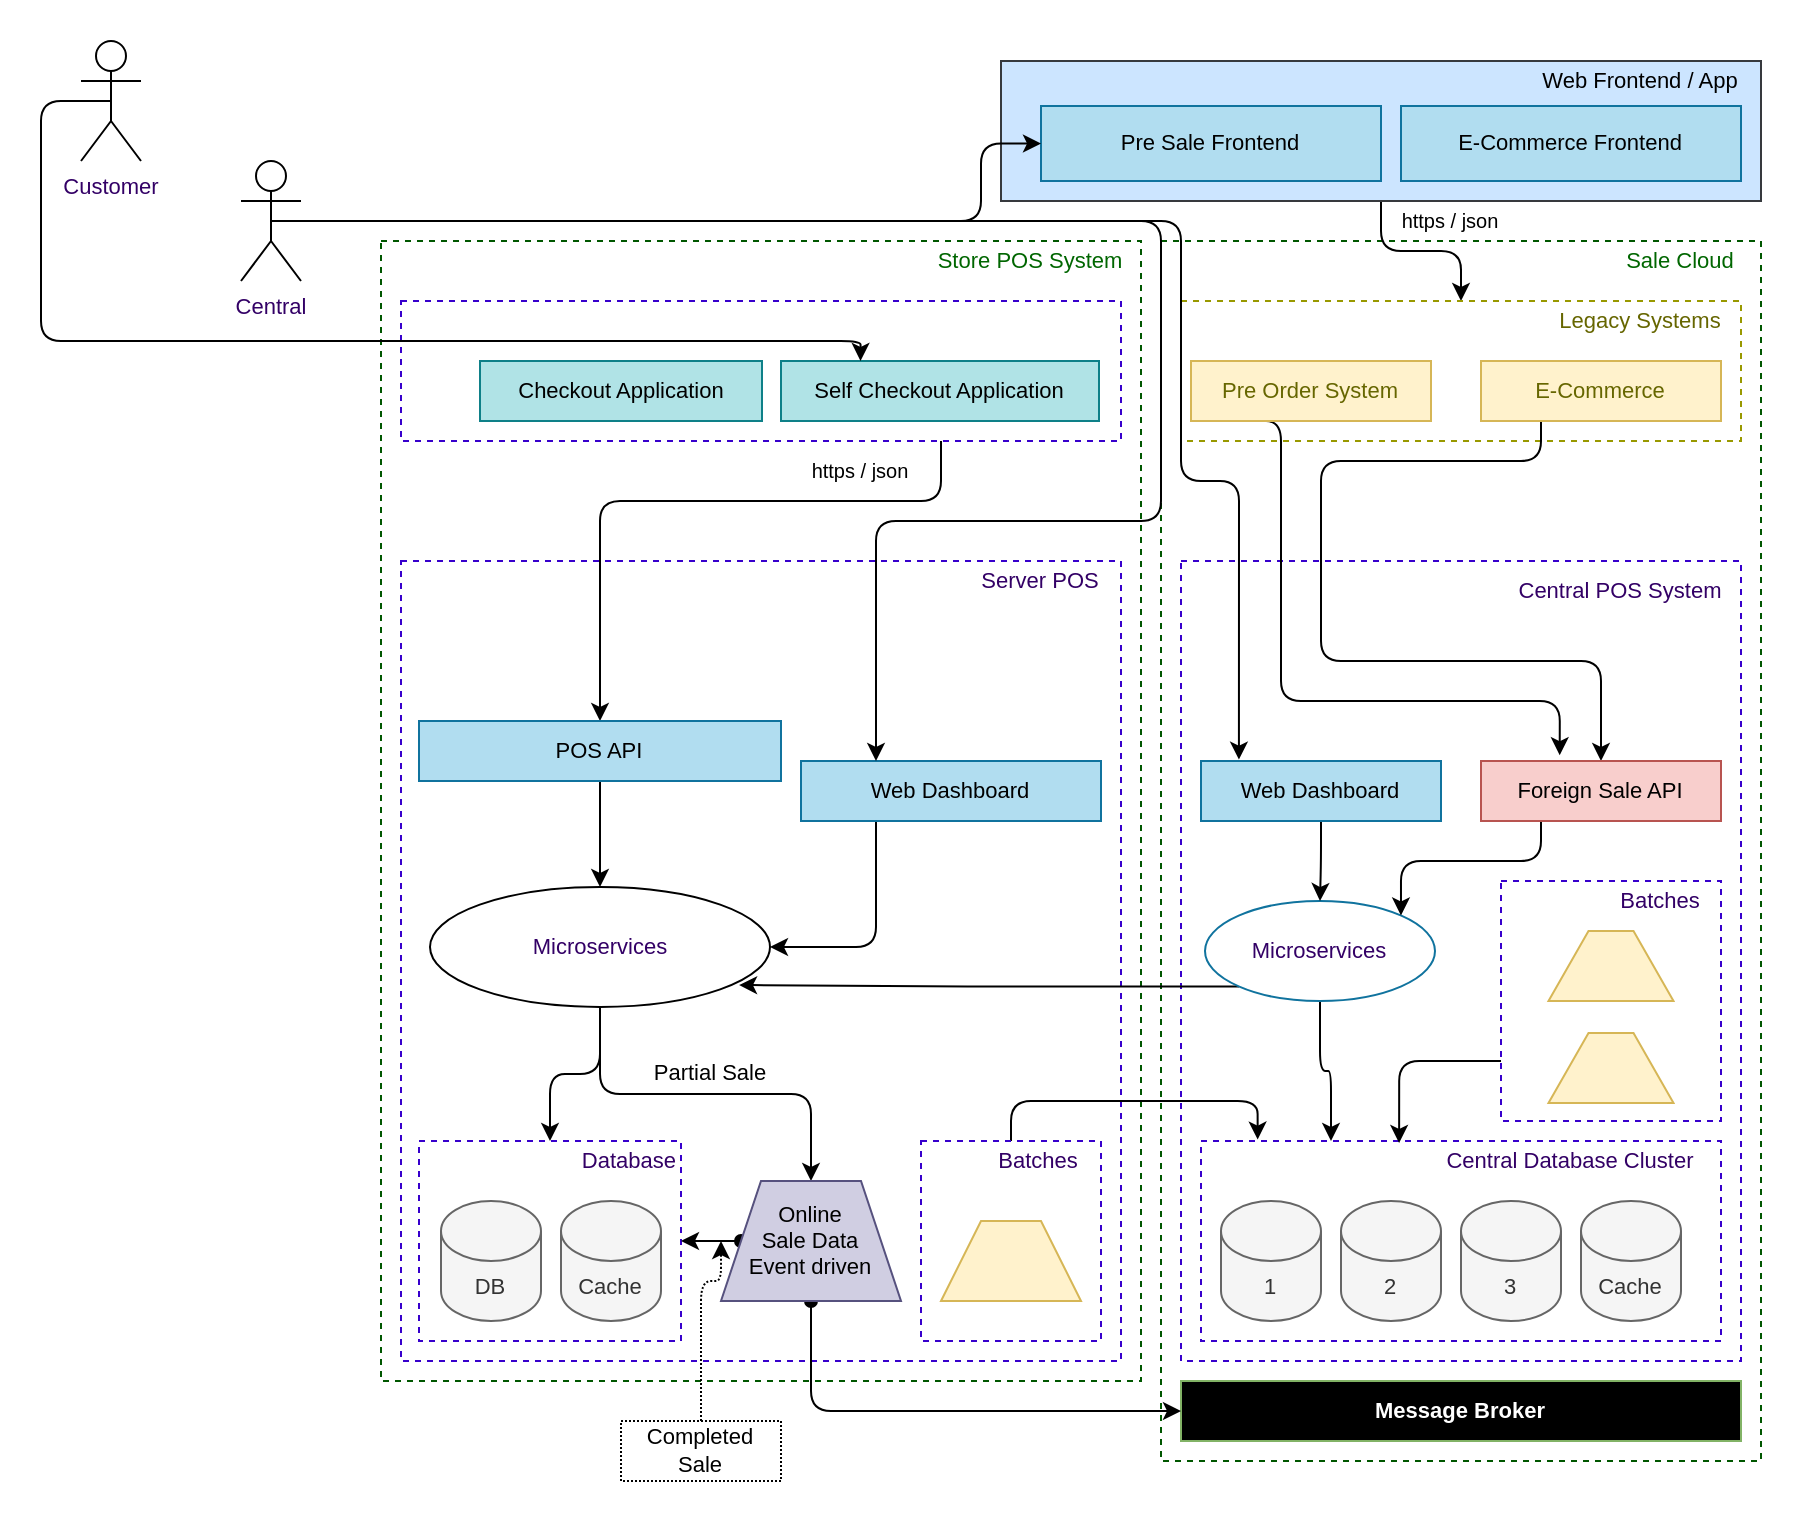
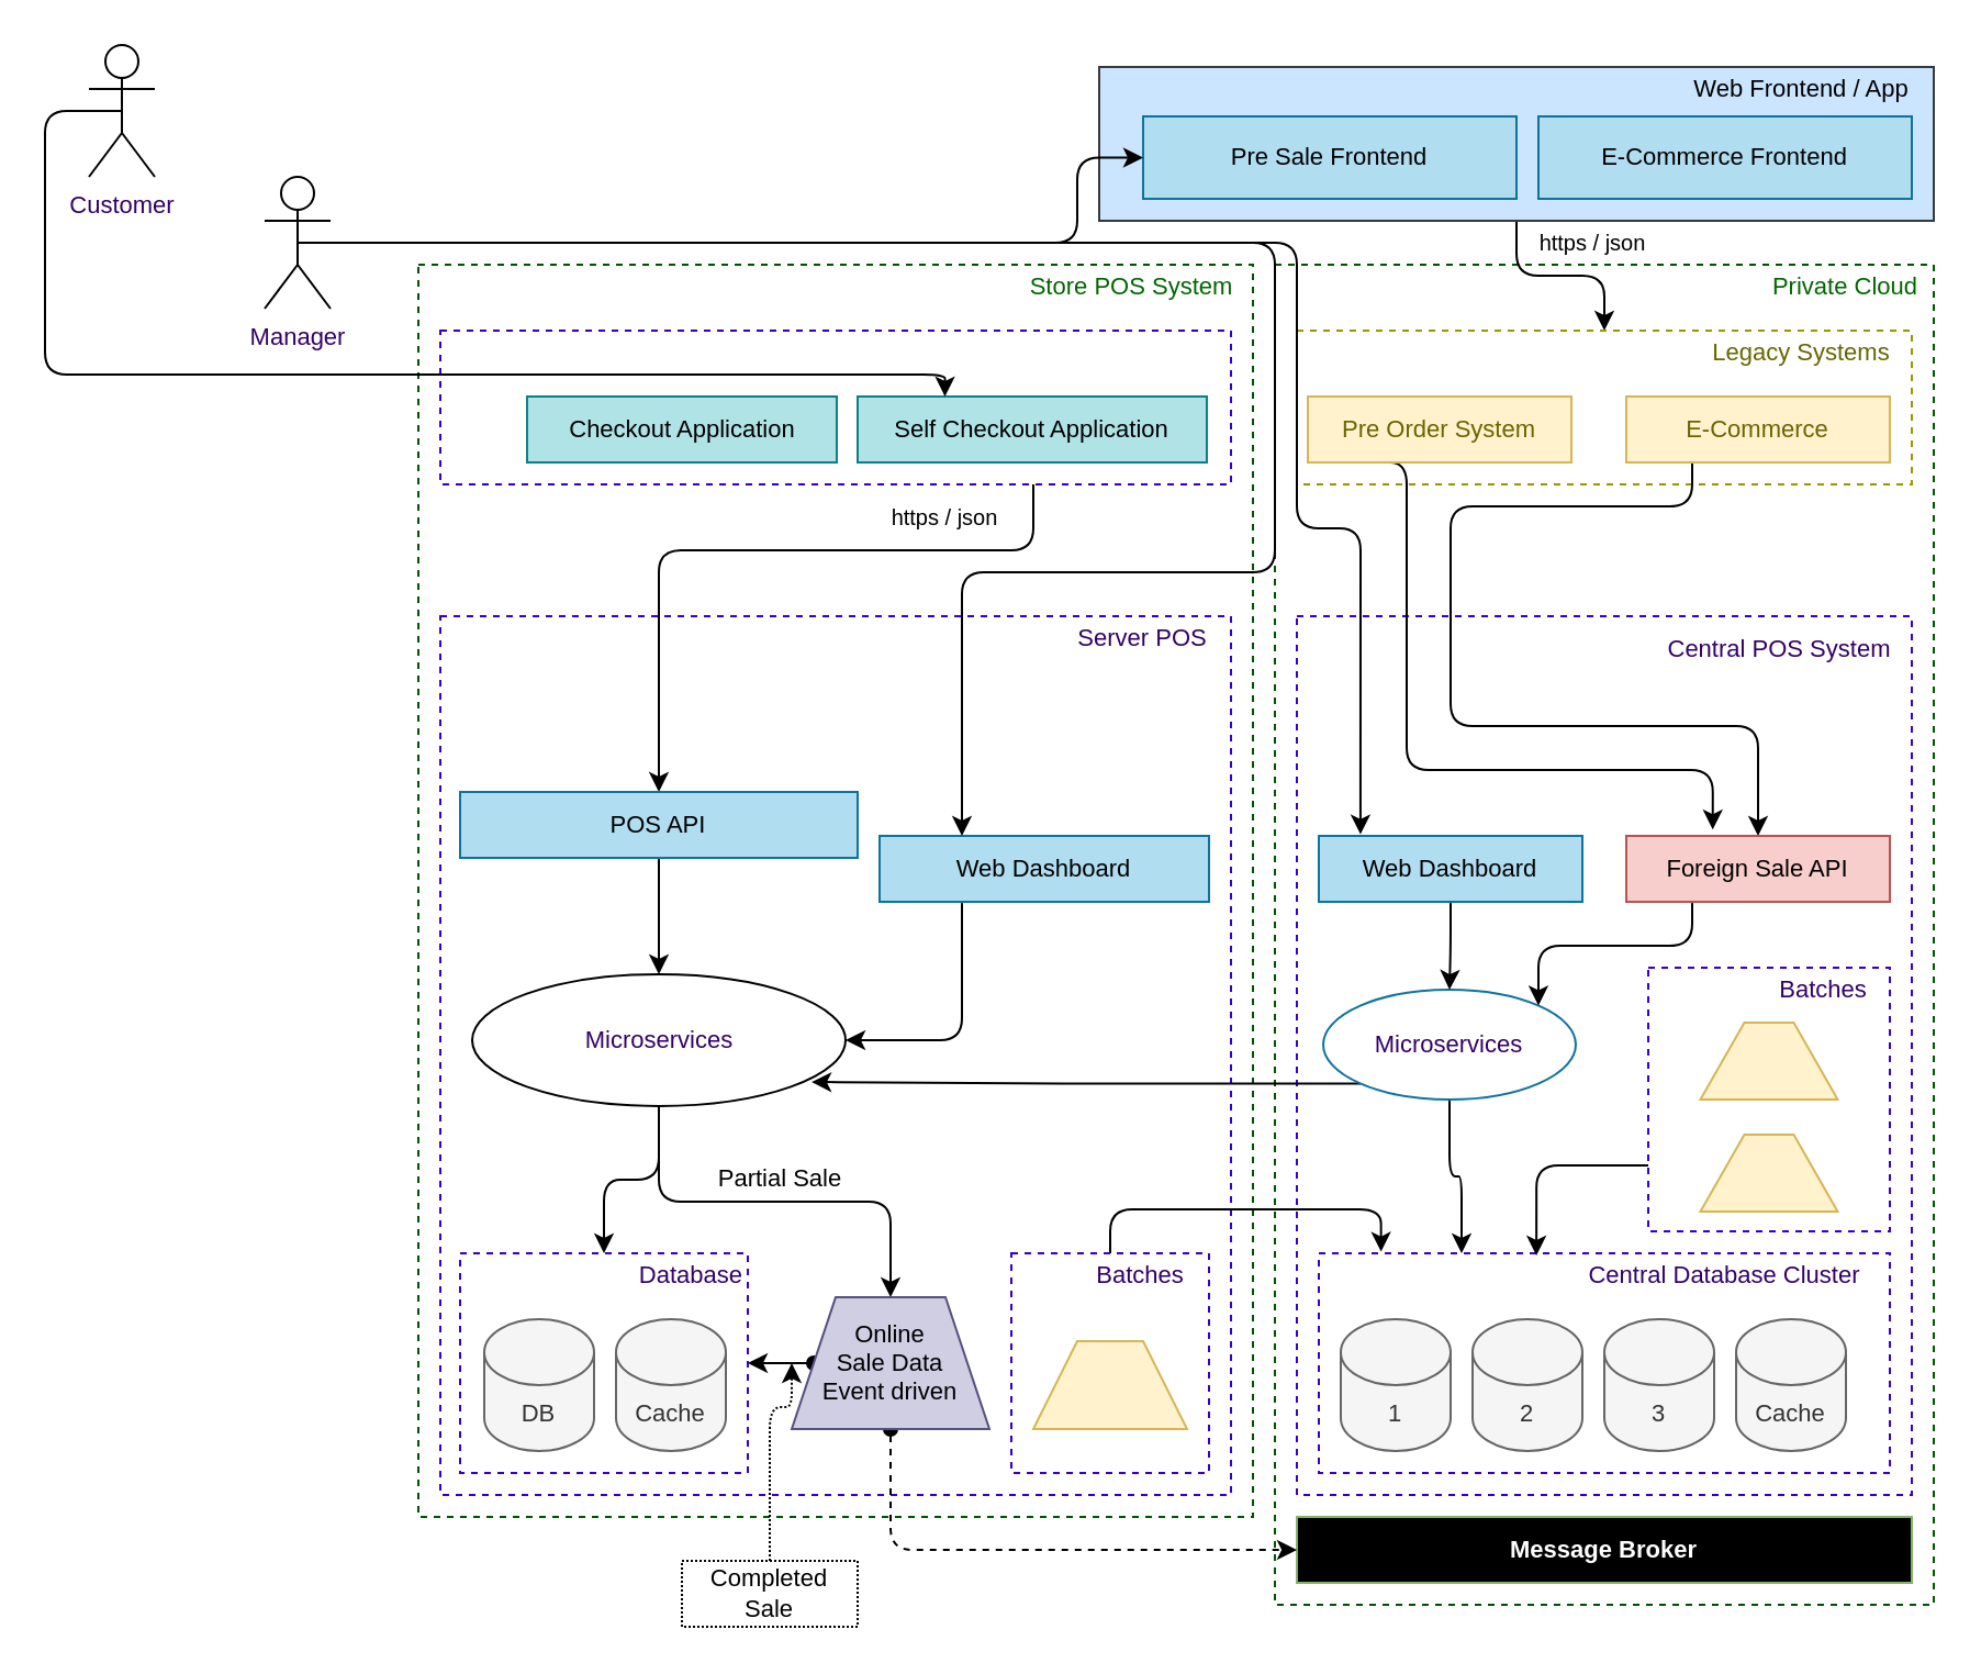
- <mxCell id="5" value="Sale Cloud" style="text;html=1;strokeColor=none;fillColor=none;align=center;verticalAlign=middle;whiteSpace=wrap;rounded=0;dashed=1;fontSize=11;fontColor=#006600;" vertex="1" parent="1"><mxGeometry x="800" y="120" width="80" height="20" as="geometry" /></mxCell>
+ <mxCell id="5" value="Private Cloud" style="text;html=1;strokeColor=none;fillColor=none;align=center;verticalAlign=middle;whiteSpace=wrap;rounded=0;dashed=1;fontSize=11;fontColor=#006600;" vertex="1" parent="1"><mxGeometry x="800" y="120" width="80" height="20" as="geometry" /></mxCell>
- <mxCell id="58" value="Central" style="shape=umlActor;verticalLabelPosition=bottom;verticalAlign=top;html=1;outlineConnect=0;fontSize=11;fontColor=#330066;strokeColor=#000000;fillColor=#FFFFFF;gradientColor=none;gradientDirection=south;" vertex="1" parent="1"><mxGeometry x="120" y="80" width="30" height="60" as="geometry" /></mxCell>
+ <mxCell id="58" value="Manager" style="shape=umlActor;verticalLabelPosition=bottom;verticalAlign=top;html=1;outlineConnect=0;fontSize=11;fontColor=#330066;strokeColor=#000000;fillColor=#FFFFFF;gradientColor=none;gradientDirection=south;" vertex="1" parent="1"><mxGeometry x="120" y="80" width="30" height="60" as="geometry" /></mxCell>
- <mxCell id="67" style="edgeStyle=orthogonalEdgeStyle;rounded=1;orthogonalLoop=1;jettySize=auto;html=1;exitX=0.5;exitY=1;exitDx=0;exitDy=0;entryX=0;entryY=0.5;entryDx=0;entryDy=0;fontSize=11;fontColor=#666600;startArrow=oval;startFill=1;endArrow=classic;endFill=1;" edge="1" parent="1" source="69" target="66"><mxGeometry relative="1" as="geometry" /></mxCell>
+ <mxCell id="67" style="edgeStyle=orthogonalEdgeStyle;rounded=1;orthogonalLoop=1;jettySize=auto;html=1;exitX=0.5;exitY=1;exitDx=0;exitDy=0;entryX=0;entryY=0.5;entryDx=0;entryDy=0;fontSize=11;fontColor=#666600;startArrow=oval;startFill=1;endArrow=classic;endFill=1;dashed=1;" edge="1" parent="1" source="69" target="66"><mxGeometry relative="1" as="geometry" /></mxCell>
